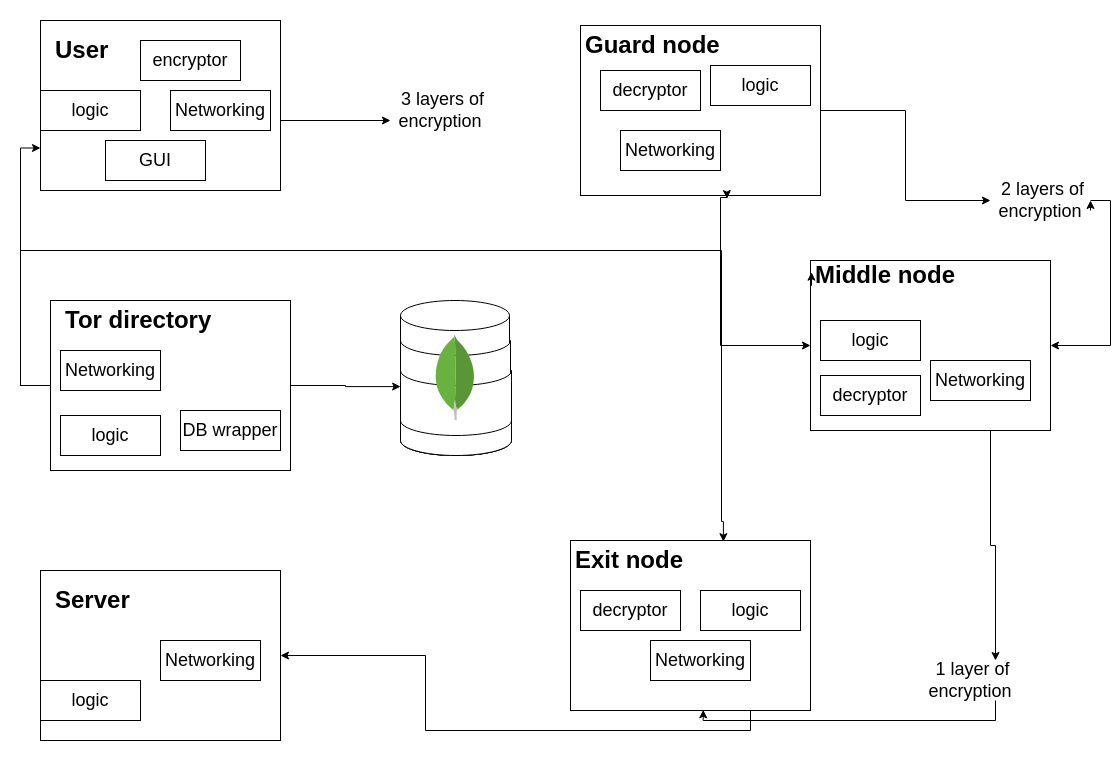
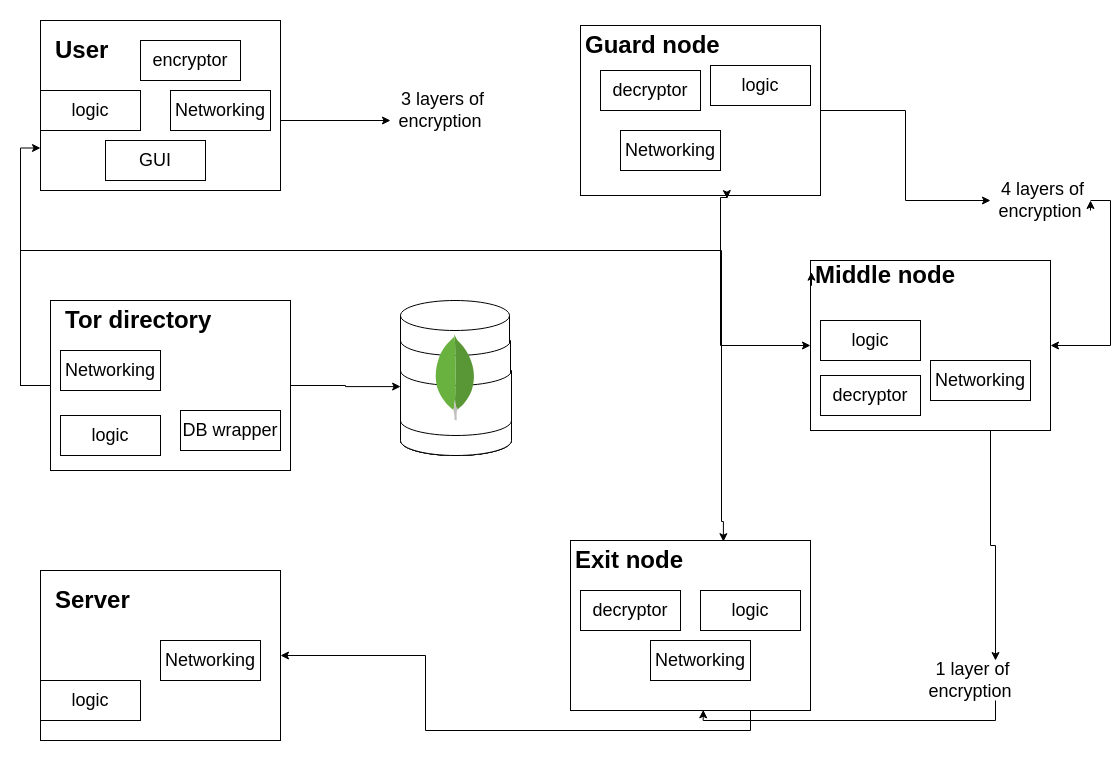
- <mxCell id="45" value="&lt;span style=&quot;font-size: 18px;&quot;&gt;&amp;nbsp;2 layers of encryption&lt;/span&gt;" style="text;html=1;strokeColor=none;fillColor=none;align=center;verticalAlign=middle;whiteSpace=wrap;rounded=0;" parent="1" vertex="1"><mxGeometry x="990" y="180" width="100" height="40" as="geometry" /></mxCell>
+ <mxCell id="45" value="&lt;span style=&quot;font-size: 18px;&quot;&gt;&amp;nbsp;4 layers of encryption&lt;/span&gt;" style="text;html=1;strokeColor=none;fillColor=none;align=center;verticalAlign=middle;whiteSpace=wrap;rounded=0;" parent="1" vertex="1"><mxGeometry x="990" y="180" width="100" height="40" as="geometry" /></mxCell>
